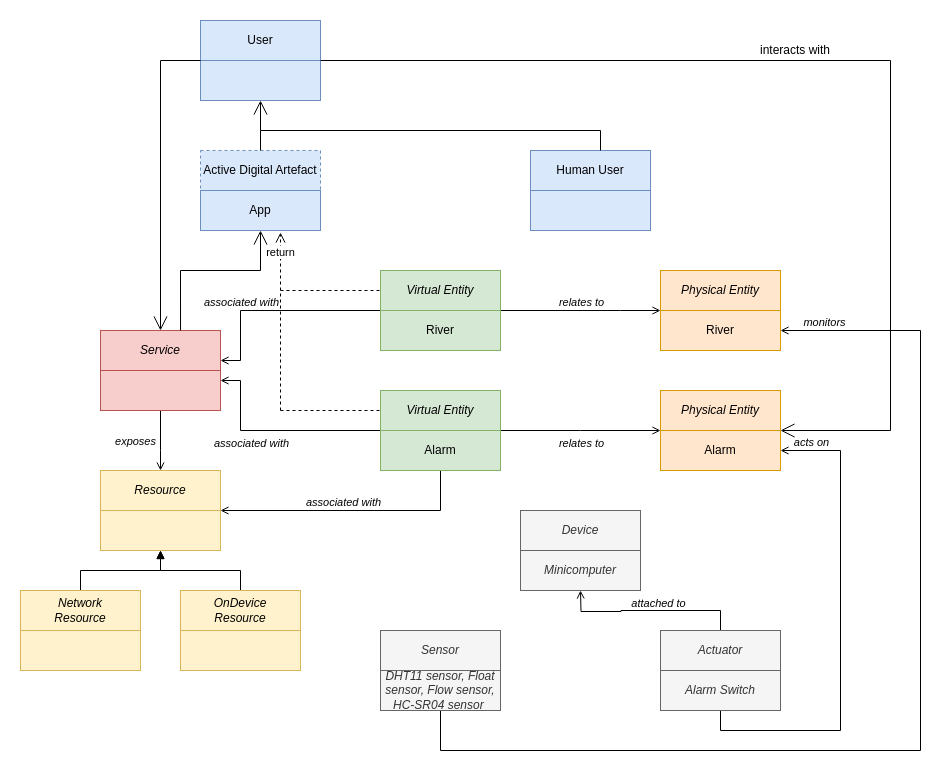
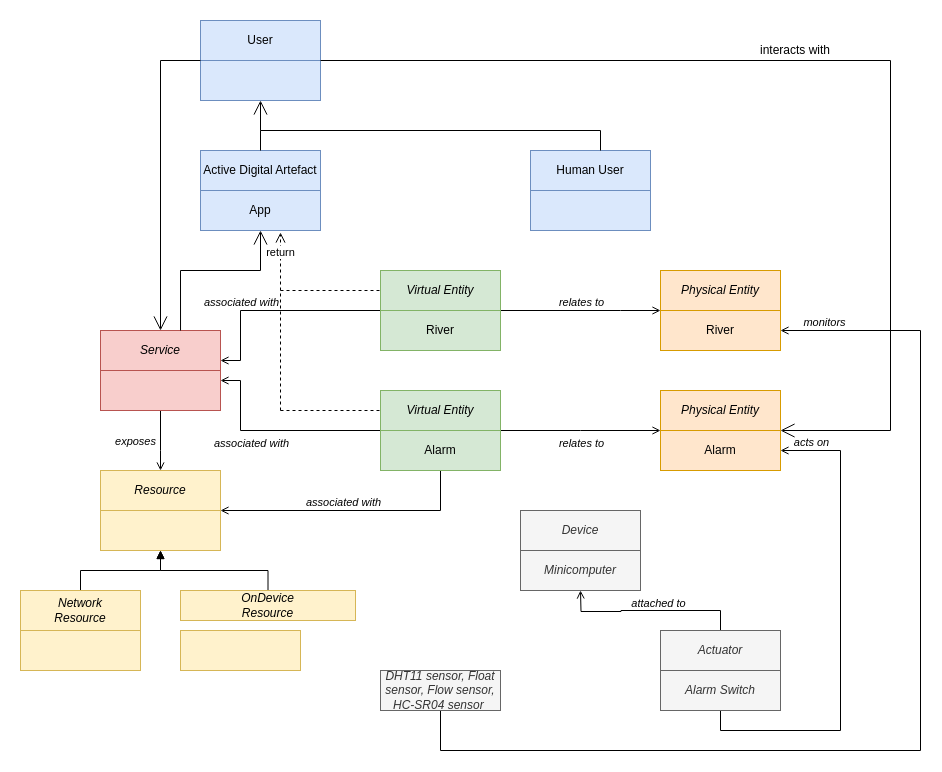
- <mxCell id="44" value="Active Digital Artefact" style="rounded=0;whiteSpace=wrap;html=1;fillColor=#dae8fc;strokeColor=#6c8ebf;dashed=1;" vertex="1" parent="1"><mxGeometry x="200" y="150" width="120" height="40" as="geometry" /></mxCell>
+ <mxCell id="44" value="Active Digital Artefact" style="rounded=0;whiteSpace=wrap;html=1;fillColor=#dae8fc;strokeColor=#6c8ebf;" vertex="1" parent="1"><mxGeometry x="200" y="150" width="120" height="40" as="geometry" /></mxCell>
- <mxCell id="30" value="OnDevice&lt;br&gt;Resource" style="rounded=0;whiteSpace=wrap;html=1;fontStyle=2;fillColor=#fff2cc;strokeColor=#d6b656;" parent="1" vertex="1"><mxGeometry x="180" y="590" width="120" height="40" as="geometry" /></mxCell>
+ <mxCell id="30" value="OnDevice&lt;br&gt;Resource" style="rounded=0;whiteSpace=wrap;html=1;fontStyle=2;fillColor=#fff2cc;strokeColor=#d6b656;" parent="1" vertex="1"><mxGeometry x="180" y="590" width="175" height="30" as="geometry" /></mxCell>
- <mxCell id="38" value="Sensor" style="rounded=0;whiteSpace=wrap;html=1;fontStyle=2;fillColor=#f5f5f5;strokeColor=#666666;fontColor=#333333;" parent="1" vertex="1"><mxGeometry x="380" y="630" width="120" height="40" as="geometry" /></mxCell>
